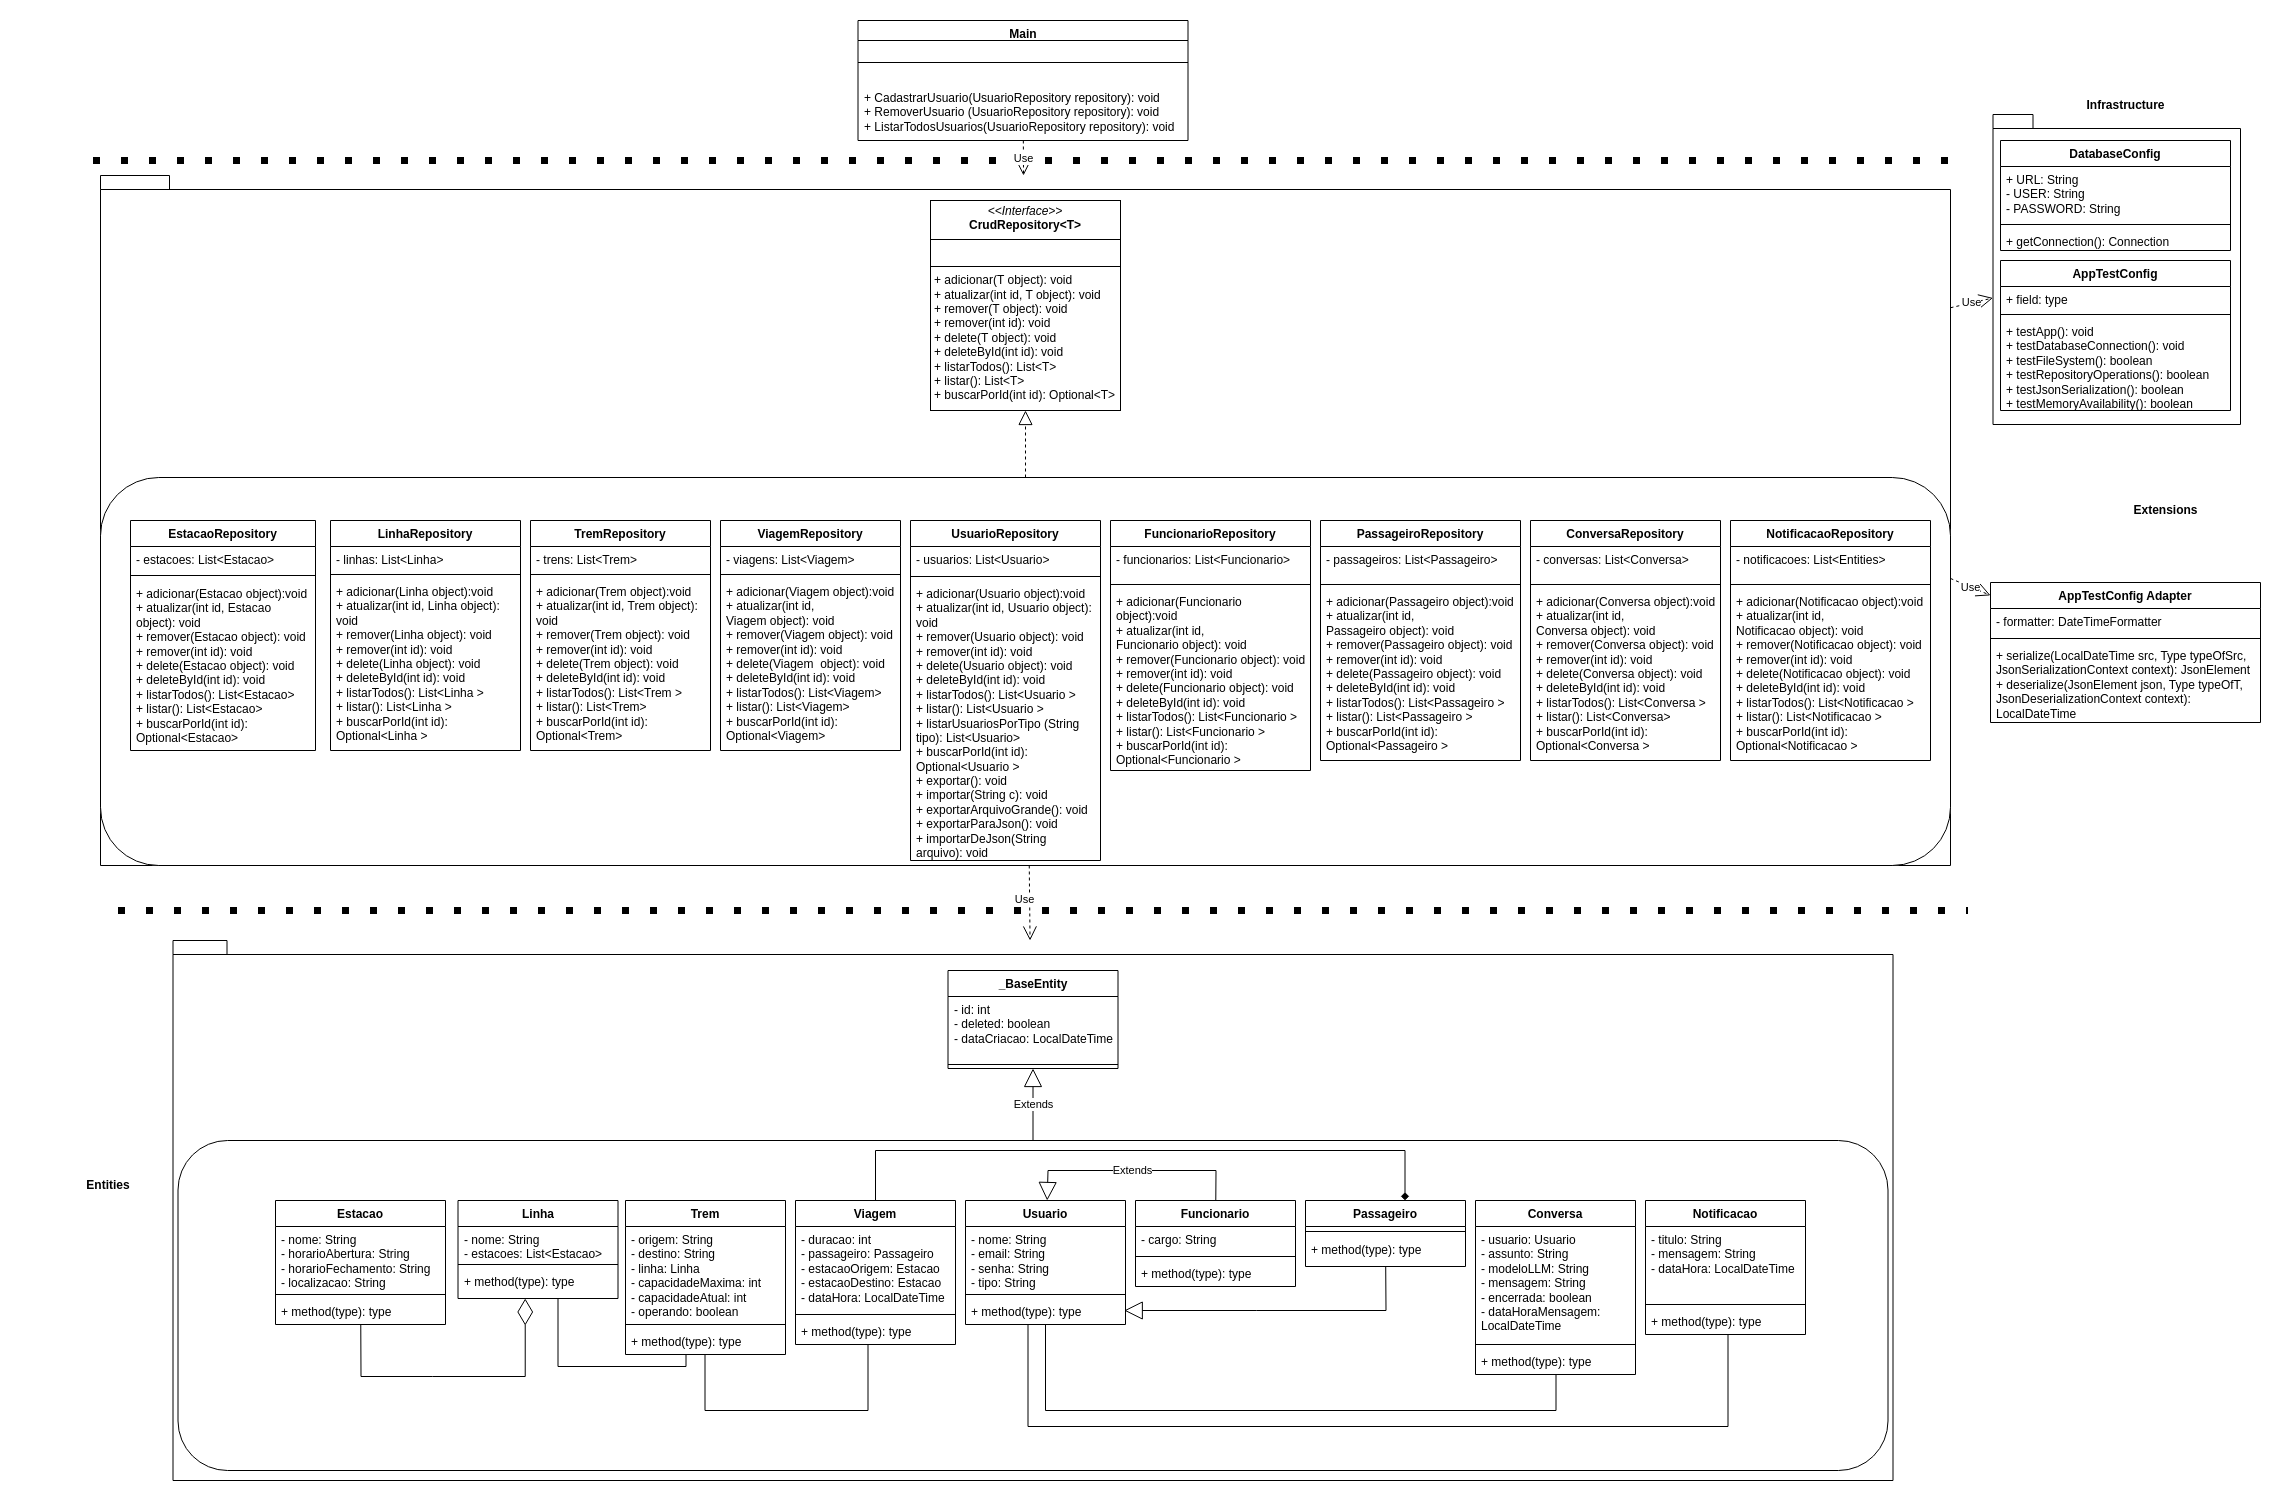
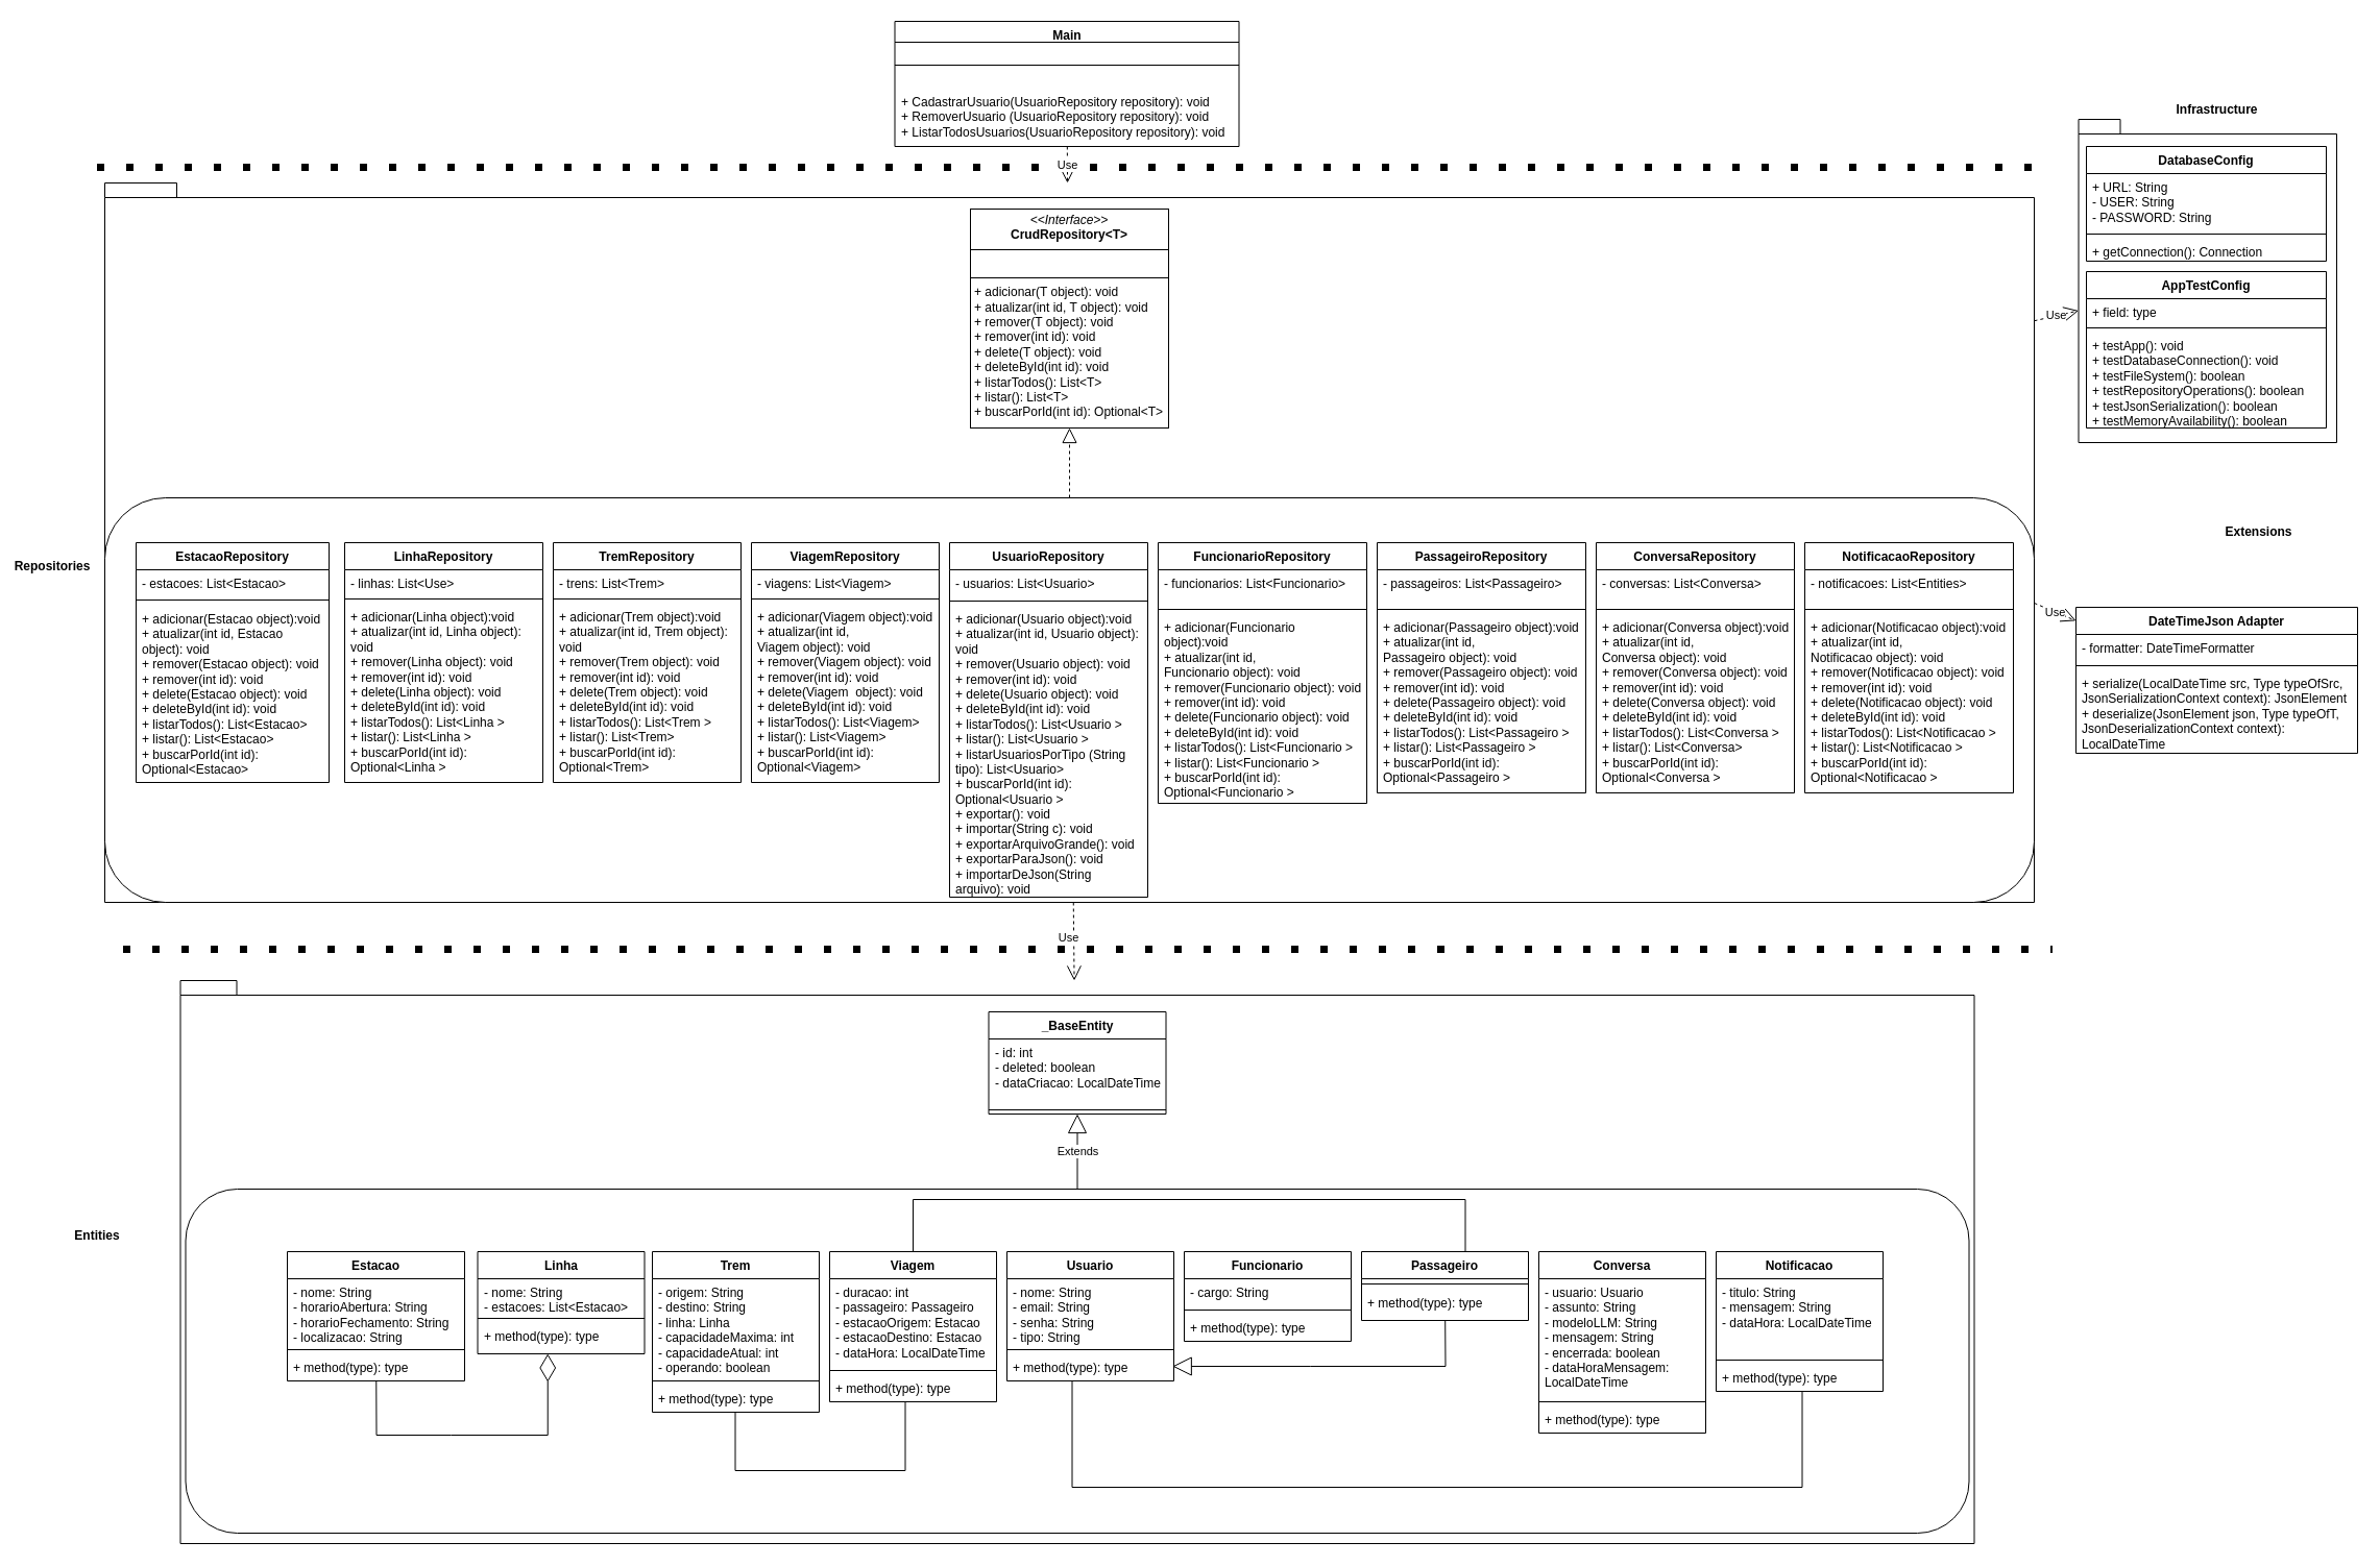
+ <mxCell id="4" value="&lt;b&gt;Repositories&lt;/b&gt;" style="text;html=1;align=center;verticalAlign=middle;whiteSpace=wrap;rounded=0;" parent="1" vertex="1"><mxGeometry x="20" y="528" width="60" height="30" as="geometry" /></mxCell>
- <mxCell id="36" value="- linhas: List&amp;lt;Linha&amp;gt;" style="text;strokeColor=none;fillColor=none;align=left;verticalAlign=top;spacingLeft=4;spacingRight=4;overflow=hidden;rotatable=0;points=[[0,0.5],[1,0.5]];portConstraint=eastwest;whiteSpace=wrap;html=1;" parent="35" vertex="1"><mxGeometry y="26" width="190" height="24" as="geometry" /></mxCell>
+ <mxCell id="36" value="- linhas: List&amp;lt;Use&amp;gt;" style="text;strokeColor=none;fillColor=none;align=left;verticalAlign=top;spacingLeft=4;spacingRight=4;overflow=hidden;rotatable=0;points=[[0,0.5],[1,0.5]];portConstraint=eastwest;whiteSpace=wrap;html=1;" parent="35" vertex="1"><mxGeometry y="26" width="190" height="24" as="geometry" /></mxCell>
- <mxCell id="23" value="AppTestConfig Adapter" style="swimlane;fontStyle=1;align=center;verticalAlign=top;childLayout=stackLayout;horizontal=1;startSize=26;horizontalStack=0;resizeParent=1;resizeParentMax=0;resizeLast=0;collapsible=1;marginBottom=0;whiteSpace=wrap;html=1;" parent="1" vertex="1"><mxGeometry x="1990" y="582" width="270" height="140" as="geometry" /></mxCell>
+ <mxCell id="23" value="DateTimeJson Adapter" style="swimlane;fontStyle=1;align=center;verticalAlign=top;childLayout=stackLayout;horizontal=1;startSize=26;horizontalStack=0;resizeParent=1;resizeParentMax=0;resizeLast=0;collapsible=1;marginBottom=0;whiteSpace=wrap;html=1;" parent="1" vertex="1"><mxGeometry x="1990" y="582" width="270" height="140" as="geometry" /></mxCell>
- <mxCell id="99" value="Extends" style="endArrow=block;endSize=16;endFill=0;html=1;rounded=0;" parent="1" source="88" target="84" edge="1"><mxGeometry width="160" relative="1" as="geometry"><mxPoint x="1210" y="1120" as="sourcePoint" /><mxPoint x="1097.5" y="1158" as="targetPoint" /><Array as="points"><mxPoint x="1215.5" y="1170" /><mxPoint x="1047.5" y="1170" /></Array></mxGeometry></mxCell>
- <mxCell id="5" value="&lt;b&gt;Entities&lt;/b&gt;" style="text;html=1;align=center;verticalAlign=middle;whiteSpace=wrap;rounded=0;" parent="1" vertex="1"><mxGeometry x="77.5" y="1170" width="60" height="30" as="geometry" /></mxCell>
+ <mxCell id="5" value="&lt;b&gt;Entities&lt;/b&gt;" style="text;html=1;align=center;verticalAlign=middle;whiteSpace=wrap;rounded=0;" parent="1" vertex="1"><mxGeometry x="62.5" y="1170" width="60" height="30" as="geometry" /></mxCell>
- <mxCell id="104" value="" style="endArrow=diamond;html=1;edgeStyle=orthogonalEdgeStyle;rounded=0;" parent="1" source="68" target="92" edge="1"><mxGeometry relative="1" as="geometry"><mxPoint x="1055" y="1306" as="sourcePoint" /><mxPoint x="1215" y="1306" as="targetPoint" /><Array as="points"><mxPoint x="874.5" y="1150" /><mxPoint x="1404.5" y="1150" /></Array></mxGeometry></mxCell>
+ <mxCell id="104" value="" style="endArrow=none;html=1;edgeStyle=orthogonalEdgeStyle;rounded=0;" parent="1" source="68" target="92" edge="1"><mxGeometry relative="1" as="geometry"><mxPoint x="1055" y="1306" as="sourcePoint" /><mxPoint x="1215" y="1306" as="targetPoint" /><Array as="points"><mxPoint x="874.5" y="1150" /><mxPoint x="1404.5" y="1150" /></Array></mxGeometry></mxCell>
- <mxCell id="107" value="" style="endArrow=none;html=1;edgeStyle=orthogonalEdgeStyle;rounded=0;" parent="1" source="76" target="80" edge="1"><mxGeometry relative="1" as="geometry"><mxPoint x="545.5" y="1300" as="sourcePoint" /><mxPoint x="615" y="1296" as="targetPoint" /><Array as="points"><mxPoint x="557.5" y="1366" /><mxPoint x="685.5" y="1366" /></Array></mxGeometry></mxCell>
- <mxCell id="106" value="" style="endArrow=none;html=1;edgeStyle=orthogonalEdgeStyle;rounded=0;" parent="1" source="84" target="100" edge="1"><mxGeometry relative="1" as="geometry"><mxPoint x="1205" y="1296" as="sourcePoint" /><mxPoint x="1365" y="1296" as="targetPoint" /><Array as="points"><mxPoint x="1044.5" y="1410" /><mxPoint x="1555.5" y="1410" /></Array></mxGeometry></mxCell>
